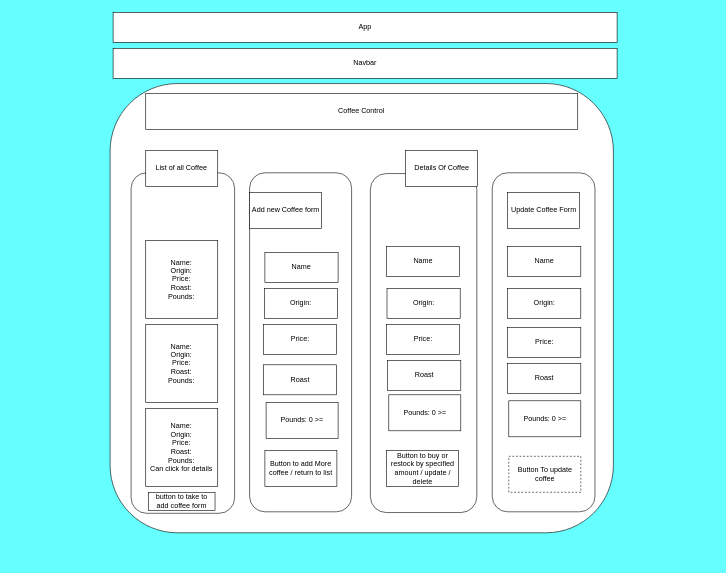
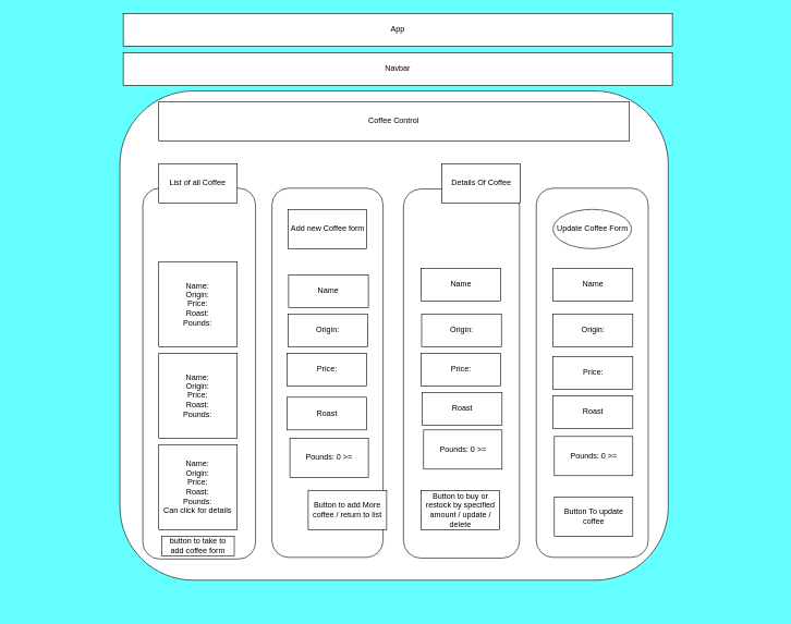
- <mxCell id="14" value="Add new Coffee form" style="rounded=0;whiteSpace=wrap;html=1;" parent="1" vertex="1"><mxGeometry x="415.5" y="320" width="120" height="60" as="geometry" /></mxCell>
+ <mxCell id="14" value="Add new Coffee form" style="rounded=0;whiteSpace=wrap;html=1;" parent="1" vertex="1"><mxGeometry x="440.5" y="320" width="120" height="60" as="geometry" /></mxCell>
- <mxCell id="29" value="Update Coffee Form" style="rounded=0;whiteSpace=wrap;html=1;" parent="1" vertex="1"><mxGeometry x="845.5" y="320" width="120" height="60" as="geometry" /></mxCell>
+ <mxCell id="29" value="Update Coffee Form" style="ellipse;whiteSpace=wrap;html=1;" parent="1" vertex="1"><mxGeometry x="845.5" y="320" width="120" height="60" as="geometry" /></mxCell>
- <mxCell id="15" value="Button to add More coffee / return to list" style="rounded=0;whiteSpace=wrap;html=1;" parent="1" vertex="1"><mxGeometry x="441" y="750" width="120" height="60" as="geometry" /></mxCell>
+ <mxCell id="15" value="Button to add More coffee / return to list" style="rounded=0;whiteSpace=wrap;html=1;" parent="1" vertex="1"><mxGeometry x="471" y="750" width="120" height="60" as="geometry" /></mxCell>
- <mxCell id="35" value="Button To update coffee" style="rounded=0;whiteSpace=wrap;html=1;dashed=1;" parent="1" vertex="1"><mxGeometry x="847.5" y="760" width="120" height="60" as="geometry" /></mxCell>
+ <mxCell id="35" value="Button To update coffee" style="rounded=0;whiteSpace=wrap;html=1;" parent="1" vertex="1"><mxGeometry x="847.5" y="760" width="120" height="60" as="geometry" /></mxCell>
